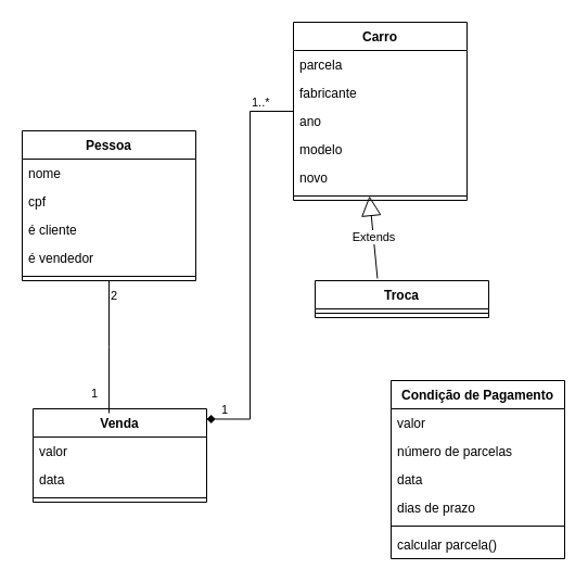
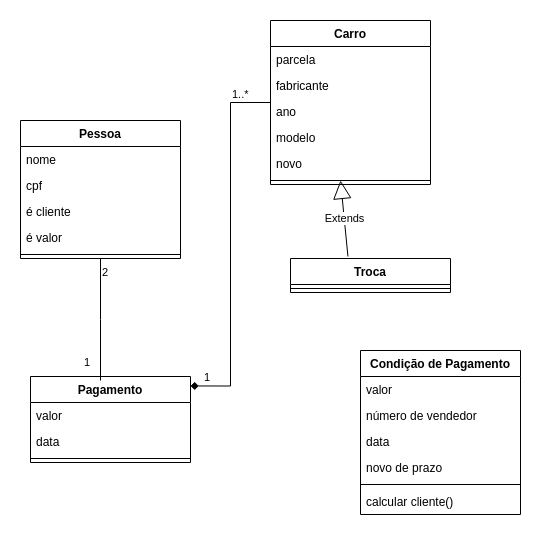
- <mxCell id="6" value="é vendedor" style="text;strokeColor=none;fillColor=none;align=left;verticalAlign=top;spacingLeft=4;spacingRight=4;overflow=hidden;rotatable=0;points=[[0,0.5],[1,0.5]];portConstraint=eastwest;" vertex="1" parent="2"><mxGeometry y="104" width="160" height="26" as="geometry" /></mxCell>
+ <mxCell id="6" value="é valor" style="text;strokeColor=none;fillColor=none;align=left;verticalAlign=top;spacingLeft=4;spacingRight=4;overflow=hidden;rotatable=0;points=[[0,0.5],[1,0.5]];portConstraint=eastwest;" vertex="1" parent="2"><mxGeometry y="104" width="160" height="26" as="geometry" /></mxCell>
- <mxCell id="15" value="Venda" style="swimlane;fontStyle=1;align=center;verticalAlign=top;childLayout=stackLayout;horizontal=1;startSize=26;horizontalStack=0;resizeParent=1;resizeParentMax=0;resizeLast=0;collapsible=1;marginBottom=0;" vertex="1" parent="1"><mxGeometry x="30" y="376" width="160" height="86" as="geometry" /></mxCell>
+ <mxCell id="15" value="Pagamento" style="swimlane;fontStyle=1;align=center;verticalAlign=top;childLayout=stackLayout;horizontal=1;startSize=26;horizontalStack=0;resizeParent=1;resizeParentMax=0;resizeLast=0;collapsible=1;marginBottom=0;" vertex="1" parent="1"><mxGeometry x="30" y="376" width="160" height="86" as="geometry" /></mxCell>
- <mxCell id="21" value="número de parcelas" style="text;strokeColor=none;fillColor=none;align=left;verticalAlign=top;spacingLeft=4;spacingRight=4;overflow=hidden;rotatable=0;points=[[0,0.5],[1,0.5]];portConstraint=eastwest;" vertex="1" parent="19"><mxGeometry y="52" width="160" height="26" as="geometry" /></mxCell>
+ <mxCell id="21" value="número de vendedor" style="text;strokeColor=none;fillColor=none;align=left;verticalAlign=top;spacingLeft=4;spacingRight=4;overflow=hidden;rotatable=0;points=[[0,0.5],[1,0.5]];portConstraint=eastwest;" vertex="1" parent="19"><mxGeometry y="52" width="160" height="26" as="geometry" /></mxCell>
- <mxCell id="23" value="dias de prazo" style="text;strokeColor=none;fillColor=none;align=left;verticalAlign=top;spacingLeft=4;spacingRight=4;overflow=hidden;rotatable=0;points=[[0,0.5],[1,0.5]];portConstraint=eastwest;" vertex="1" parent="19"><mxGeometry y="104" width="160" height="26" as="geometry" /></mxCell>
+ <mxCell id="23" value="novo de prazo" style="text;strokeColor=none;fillColor=none;align=left;verticalAlign=top;spacingLeft=4;spacingRight=4;overflow=hidden;rotatable=0;points=[[0,0.5],[1,0.5]];portConstraint=eastwest;" vertex="1" parent="19"><mxGeometry y="104" width="160" height="26" as="geometry" /></mxCell>
- <mxCell id="25" value="calcular parcela()" style="text;strokeColor=none;fillColor=none;align=left;verticalAlign=top;spacingLeft=4;spacingRight=4;overflow=hidden;rotatable=0;points=[[0,0.5],[1,0.5]];portConstraint=eastwest;" vertex="1" parent="19"><mxGeometry y="138" width="160" height="26" as="geometry" /></mxCell>
+ <mxCell id="25" value="calcular cliente()" style="text;strokeColor=none;fillColor=none;align=left;verticalAlign=top;spacingLeft=4;spacingRight=4;overflow=hidden;rotatable=0;points=[[0,0.5],[1,0.5]];portConstraint=eastwest;" vertex="1" parent="19"><mxGeometry y="138" width="160" height="26" as="geometry" /></mxCell>
